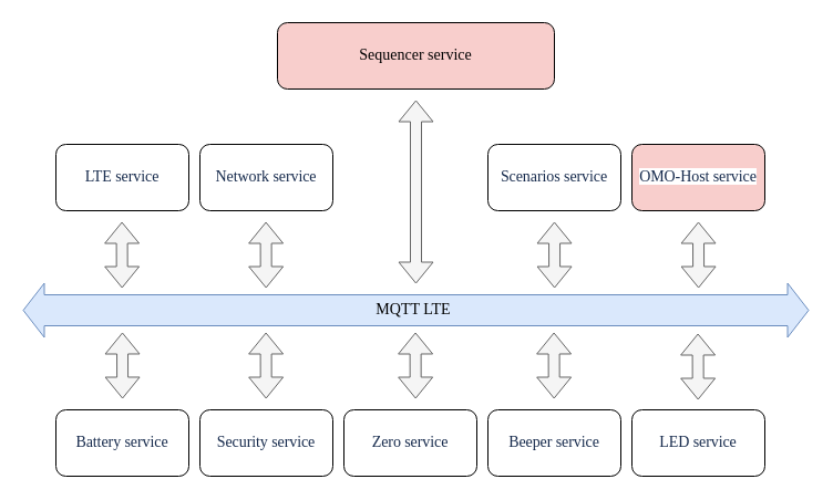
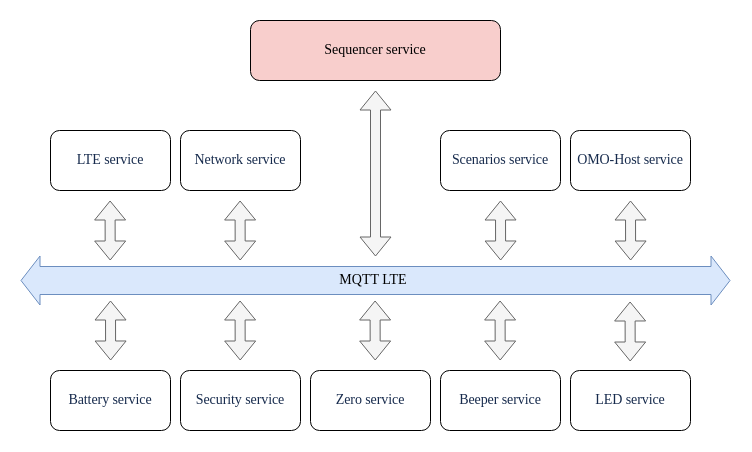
- <mxCell id="10" value="&lt;span style=&quot;color: rgb(23 , 43 , 77) ; font-family: , , &amp;#34;segoe ui&amp;#34; , &amp;#34;roboto&amp;#34; , &amp;#34;noto sans&amp;#34; , &amp;#34;ubuntu&amp;#34; , &amp;#34;droid sans&amp;#34; , &amp;#34;helvetica neue&amp;#34; , sans-serif ; letter-spacing: -0.08px ; text-align: left ; background-color: rgb(255 , 255 , 255)&quot;&gt;OMO-Host service&lt;/span&gt;" style="rounded=1;whiteSpace=wrap;html=1;fontFamily=Tahoma;fontSize=14;fillColor=#f8cecc;" parent="1" vertex="1"><mxGeometry x="570" y="130" width="120" height="60" as="geometry" /></mxCell>
+ <mxCell id="10" value="&lt;span style=&quot;color: rgb(23 , 43 , 77) ; font-family: , , &amp;#34;segoe ui&amp;#34; , &amp;#34;roboto&amp;#34; , &amp;#34;noto sans&amp;#34; , &amp;#34;ubuntu&amp;#34; , &amp;#34;droid sans&amp;#34; , &amp;#34;helvetica neue&amp;#34; , sans-serif ; letter-spacing: -0.08px ; text-align: left ; background-color: rgb(255 , 255 , 255)&quot;&gt;OMO-Host service&lt;/span&gt;" style="rounded=1;whiteSpace=wrap;html=1;fontFamily=Tahoma;fontSize=14;" parent="1" vertex="1"><mxGeometry x="570" y="130" width="120" height="60" as="geometry" /></mxCell>
